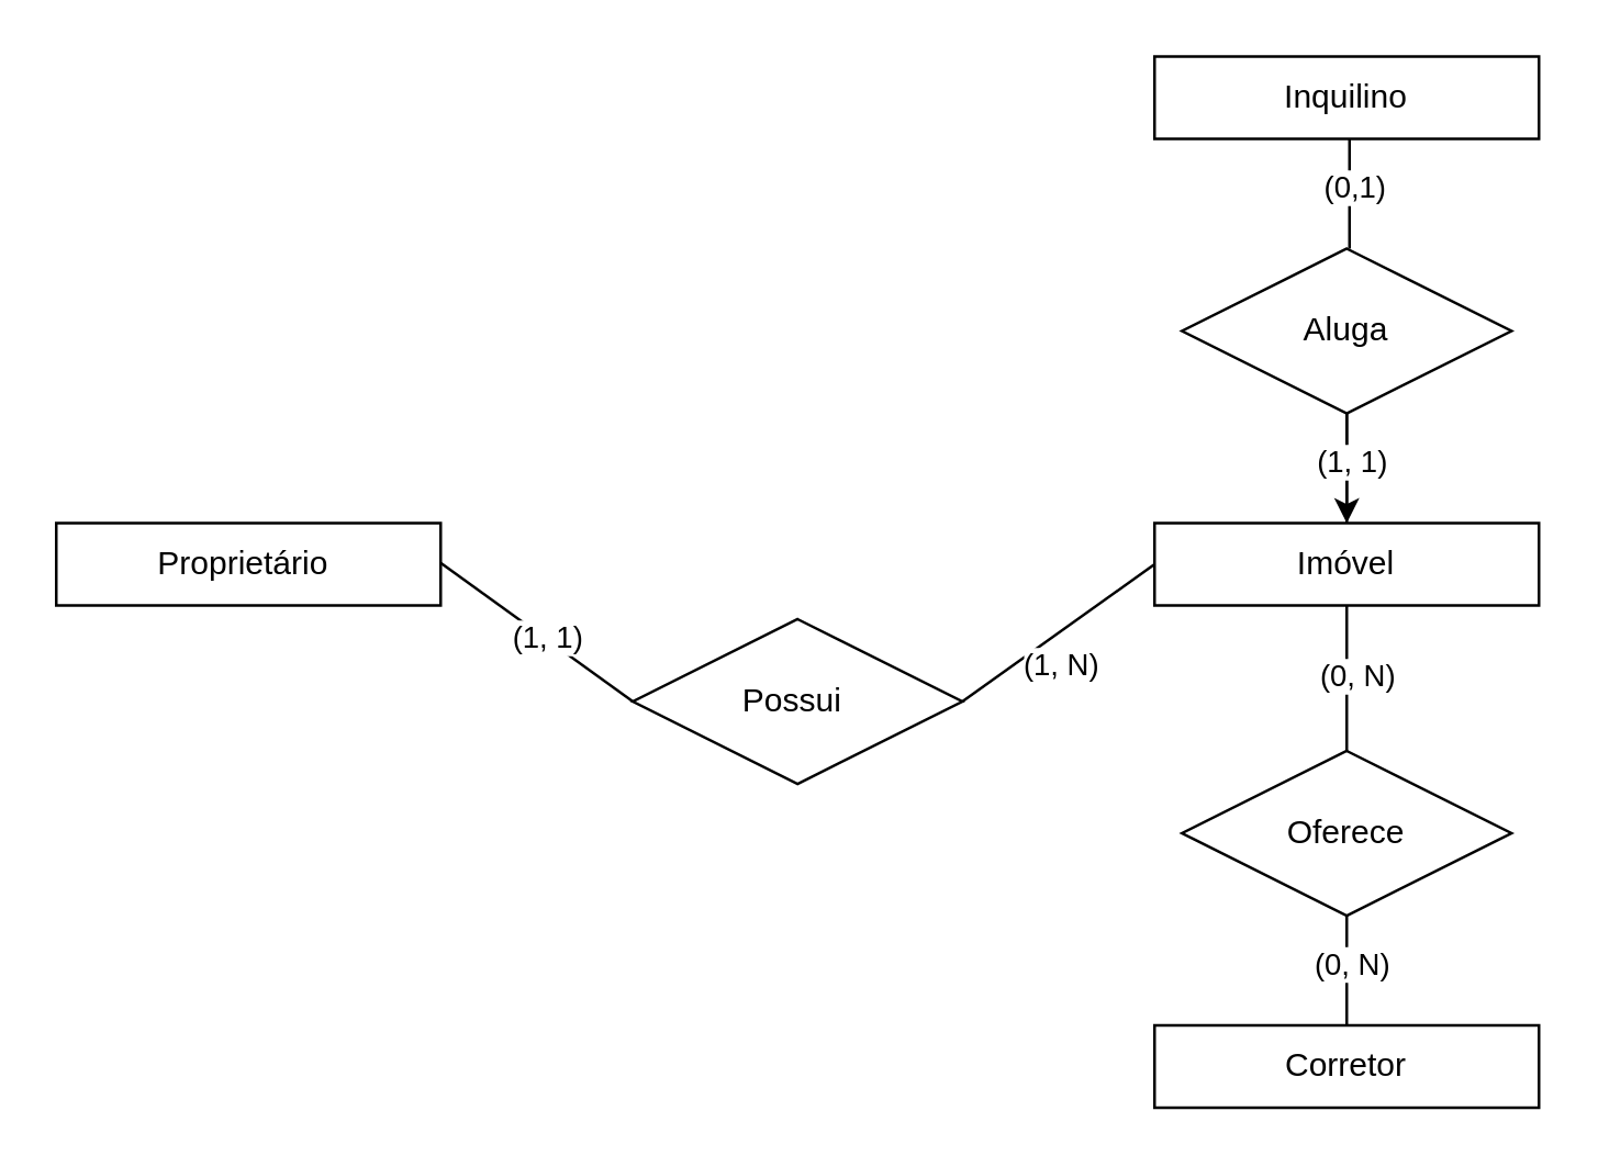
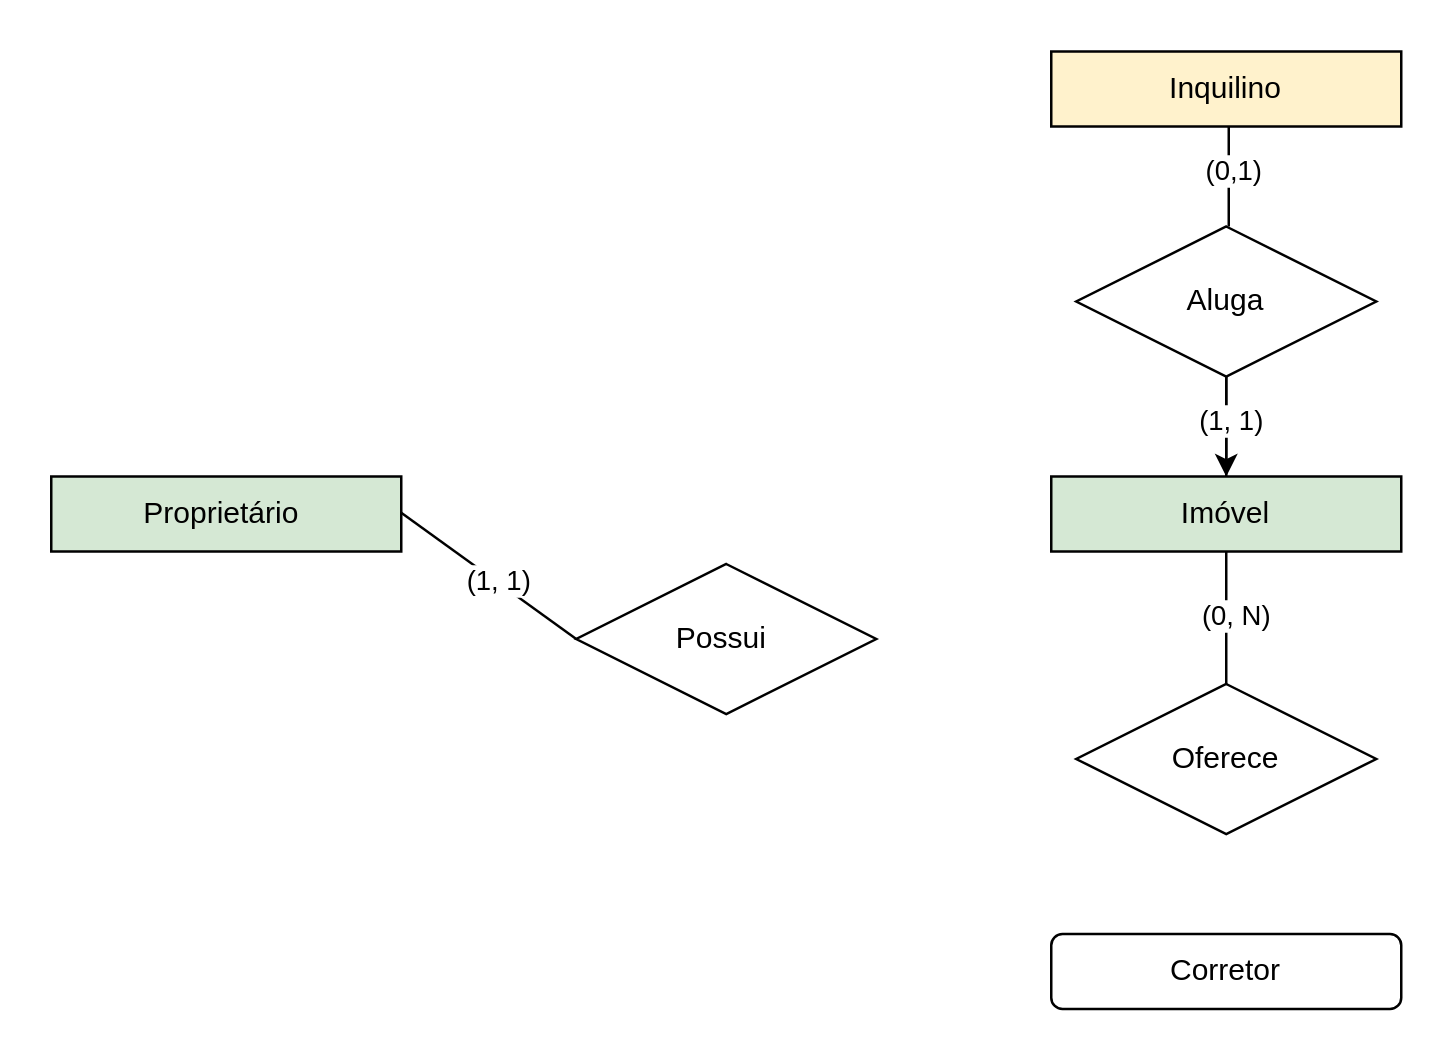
- <mxCell id="13" value="Inquilino" style="whiteSpace=wrap;html=1;align=center;" vertex="1" parent="1"><mxGeometry x="420" y="20" width="140" height="30" as="geometry" /></mxCell>
+ <mxCell id="13" value="Inquilino" style="whiteSpace=wrap;html=1;align=center;fillColor=#fff2cc;" vertex="1" parent="1"><mxGeometry x="420" y="20" width="140" height="30" as="geometry" /></mxCell>
- <mxCell id="2" value="Proprietário&amp;nbsp;" style="whiteSpace=wrap;html=1;align=center;" vertex="1" parent="1"><mxGeometry x="20" y="190" width="140" height="30" as="geometry" /></mxCell>
+ <mxCell id="2" value="Proprietário&amp;nbsp;" style="whiteSpace=wrap;html=1;align=center;fillColor=#d5e8d4;" vertex="1" parent="1"><mxGeometry x="20" y="190" width="140" height="30" as="geometry" /></mxCell>
- <mxCell id="6" value="Imóvel" style="whiteSpace=wrap;html=1;align=center;" vertex="1" parent="1"><mxGeometry x="420" y="190" width="140" height="30" as="geometry" /></mxCell>
+ <mxCell id="6" value="Imóvel" style="whiteSpace=wrap;html=1;align=center;fillColor=#d5e8d4;" vertex="1" parent="1"><mxGeometry x="420" y="190" width="140" height="30" as="geometry" /></mxCell>
- <mxCell id="7" value="" style="endArrow=none;html=1;rounded=0;entryX=0;entryY=0.5;entryDx=0;entryDy=0;exitX=1;exitY=0.5;exitDx=0;exitDy=0;" edge="1" parent="1" source="3" target="6"><mxGeometry relative="1" as="geometry"><mxPoint x="280" y="220" as="sourcePoint" /><mxPoint x="440" y="220" as="targetPoint" /></mxGeometry></mxCell>
- <mxCell id="8" value="(1, N)" style="edgeLabel;html=1;align=center;verticalAlign=middle;resizable=0;points=[];" vertex="1" connectable="0" parent="7"><mxGeometry x="-0.44" relative="1" as="geometry"><mxPoint x="16" as="offset" /></mxGeometry></mxCell>
- <mxCell id="18" value="" style="endArrow=none;html=1;rounded=0;exitX=0.5;exitY=1;exitDx=0;exitDy=0;entryX=0.5;entryY=0;entryDx=0;entryDy=0;" edge="1" parent="1" source="17" target="16"><mxGeometry relative="1" as="geometry"><mxPoint x="280" y="403" as="sourcePoint" /><mxPoint x="440" y="403" as="targetPoint" /></mxGeometry></mxCell>
- <mxCell id="19" value="(0, N)" style="edgeLabel;html=1;align=center;verticalAlign=middle;resizable=0;points=[];" vertex="1" connectable="0" parent="18"><mxGeometry x="-0.15" y="1" relative="1" as="geometry"><mxPoint as="offset" /></mxGeometry></mxCell>
- <mxCell id="16" value="Corretor" style="whiteSpace=wrap;html=1;align=center;" vertex="1" parent="1"><mxGeometry x="420" y="373" width="140" height="30" as="geometry" /></mxCell>
+ <mxCell id="16" value="Corretor" style="whiteSpace=wrap;html=1;align=center;rounded=1;" vertex="1" parent="1"><mxGeometry x="420" y="373" width="140" height="30" as="geometry" /></mxCell>
